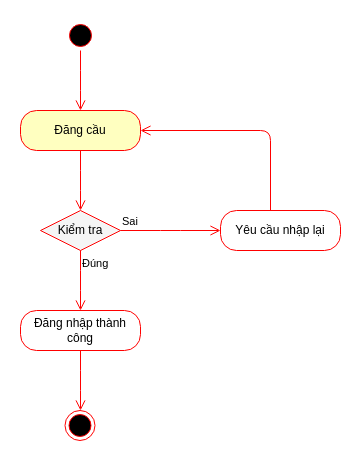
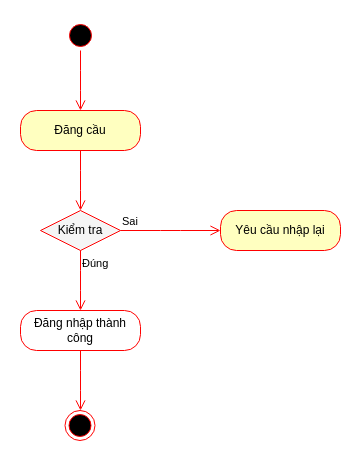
- <mxCell id="10" value="" style="edgeStyle=orthogonalEdgeStyle;html=1;verticalAlign=bottom;endArrow=open;endSize=8;strokeColor=#ff0000;entryX=1;entryY=0.5;entryDx=0;entryDy=0;" edge="1" source="9" parent="1" target="4"><mxGeometry relative="1" as="geometry"><mxPoint x="280" y="310" as="targetPoint" /><Array as="points"><mxPoint x="270" y="130" /></Array></mxGeometry></mxCell>
- <mxCell id="9" value="Yêu cầu nhập lại" style="rounded=1;whiteSpace=wrap;html=1;arcSize=40;fontColor=#000000;fillColor=#ffffff;strokeColor=#ff0000;" vertex="1" parent="1"><mxGeometry x="220" y="210" width="120" height="40" as="geometry" /></mxCell>
+ <mxCell id="9" value="Yêu cầu nhập lại" style="rounded=1;whiteSpace=wrap;html=1;arcSize=40;fontColor=#000000;fillColor=#ffffc0;strokeColor=#ff0000;" vertex="1" parent="1"><mxGeometry x="220" y="210" width="120" height="40" as="geometry" /></mxCell>
